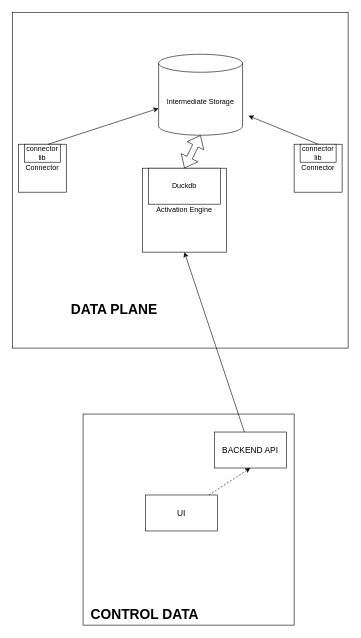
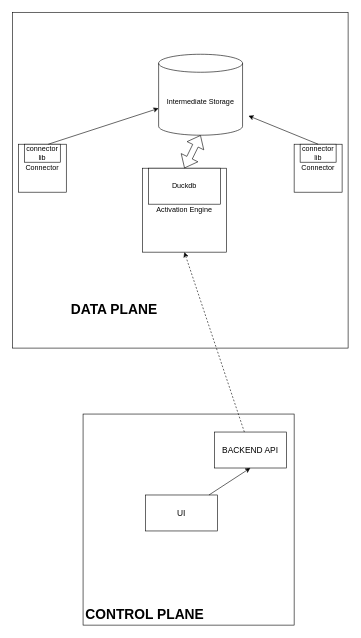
- <mxCell id="19" value="" style="endArrow=classic;html=1;rounded=0;entryX=0.5;entryY=1;entryDx=0;entryDy=0;" edge="1" parent="1" source="16" target="10"><mxGeometry width="50" height="50" relative="1" as="geometry"><mxPoint x="280" y="610" as="sourcePoint" /><mxPoint x="330" y="560" as="targetPoint" /></mxGeometry></mxCell>
+ <mxCell id="19" value="" style="endArrow=classic;html=1;rounded=0;entryX=0.5;entryY=1;entryDx=0;entryDy=0;dashed=1;" edge="1" parent="1" source="16" target="10"><mxGeometry width="50" height="50" relative="1" as="geometry"><mxPoint x="280" y="610" as="sourcePoint" /><mxPoint x="330" y="560" as="targetPoint" /></mxGeometry></mxCell>
- <mxCell id="18" value="" style="endArrow=classic;html=1;rounded=0;entryX=0.5;entryY=1;entryDx=0;entryDy=0;dashed=1;" edge="1" parent="1" source="17" target="16"><mxGeometry width="50" height="50" relative="1" as="geometry"><mxPoint x="280" y="610" as="sourcePoint" /><mxPoint x="330" y="560" as="targetPoint" /></mxGeometry></mxCell>
+ <mxCell id="18" value="" style="endArrow=classic;html=1;rounded=0;entryX=0.5;entryY=1;entryDx=0;entryDy=0;" edge="1" parent="1" source="17" target="16"><mxGeometry width="50" height="50" relative="1" as="geometry"><mxPoint x="280" y="610" as="sourcePoint" /><mxPoint x="330" y="560" as="targetPoint" /></mxGeometry></mxCell>
- <mxCell id="15" value="&lt;b&gt;&lt;font style=&quot;font-size: 23px;&quot;&gt;CONTROL DATA&lt;/font&gt;&lt;/b&gt;" style="text;html=1;strokeColor=none;fillColor=none;align=center;verticalAlign=middle;whiteSpace=wrap;rounded=0;" vertex="1" parent="1"><mxGeometry x="132" y="1010" width="218" height="30" as="geometry" /></mxCell>
+ <mxCell id="15" value="&lt;b&gt;&lt;font style=&quot;font-size: 23px;&quot;&gt;CONTROL PLANE&lt;/font&gt;&lt;/b&gt;" style="text;html=1;strokeColor=none;fillColor=none;align=center;verticalAlign=middle;whiteSpace=wrap;rounded=0;" vertex="1" parent="1"><mxGeometry x="132" y="1010" width="218" height="30" as="geometry" /></mxCell>
